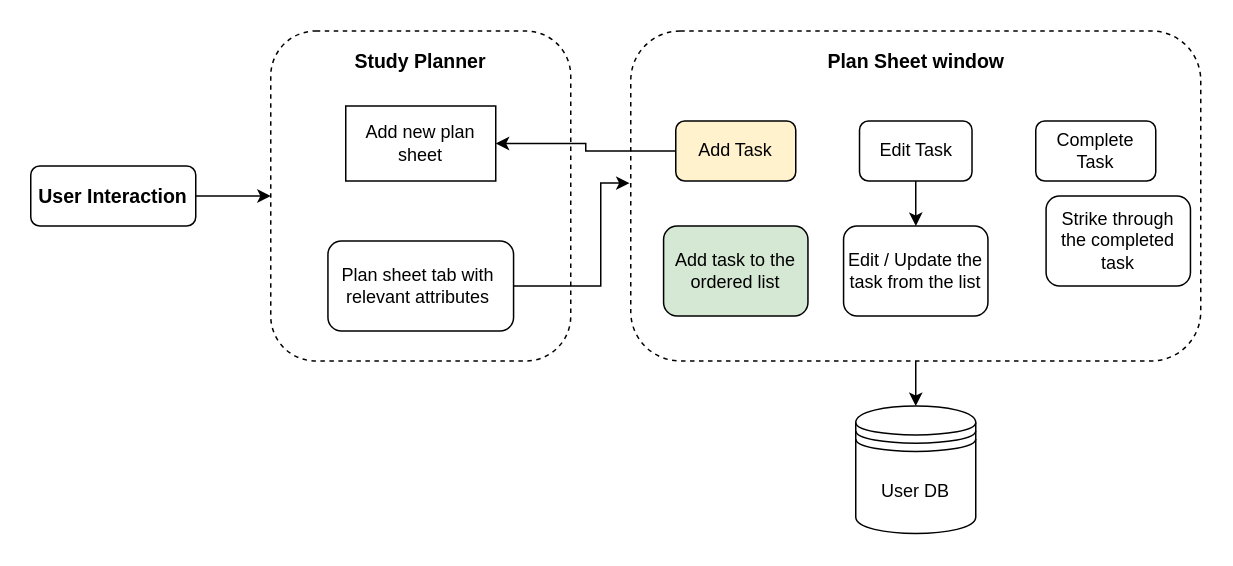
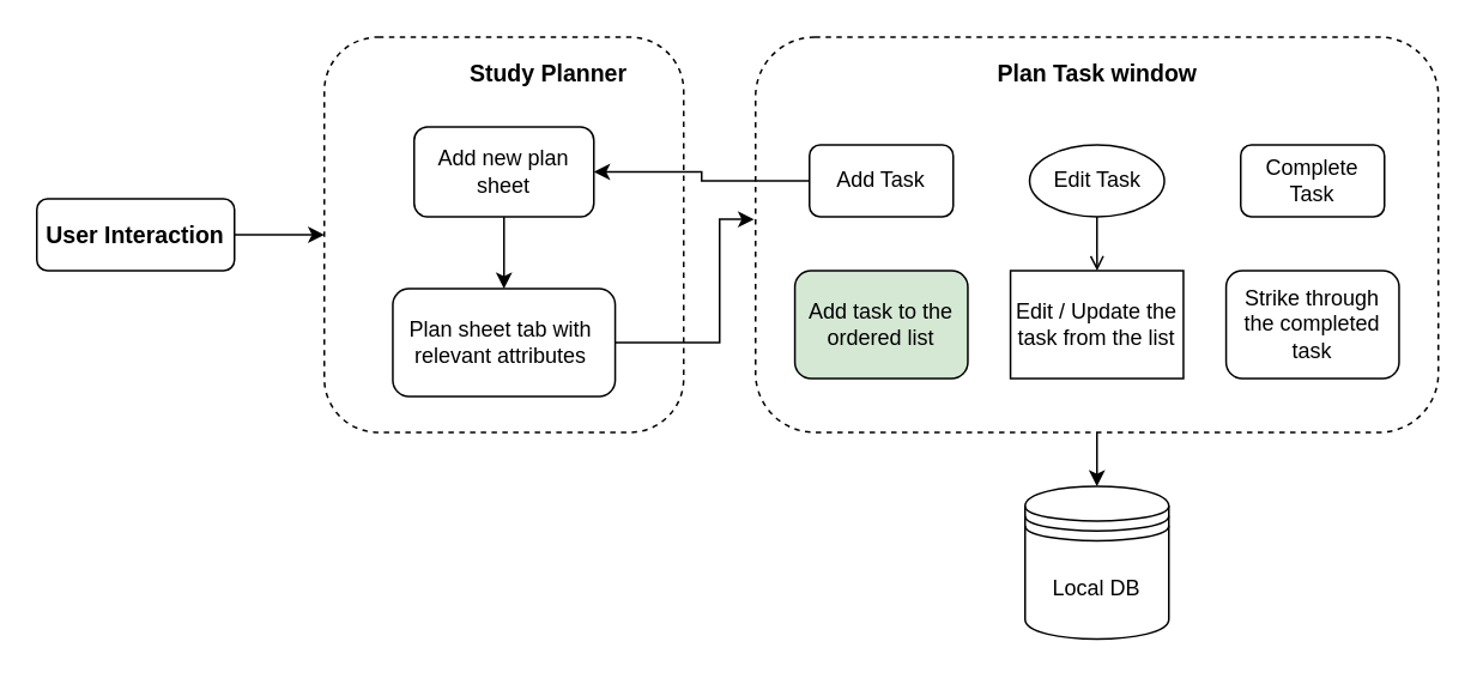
- <mxCell id="3" value="&lt;span style=&quot;font-size: 13px&quot;&gt;&lt;b&gt;Study Planner&lt;/b&gt;&lt;/span&gt;" style="text;html=1;strokeColor=none;fillColor=none;align=center;verticalAlign=middle;whiteSpace=wrap;rounded=0;shadow=0;" vertex="1" parent="1"><mxGeometry x="220.01" y="30" width="119.99" height="20" as="geometry" /></mxCell>
+ <mxCell id="3" value="&lt;span style=&quot;font-size: 13px&quot;&gt;&lt;b&gt;Study Planner&lt;/b&gt;&lt;/span&gt;" style="text;html=1;strokeColor=none;fillColor=none;align=center;verticalAlign=middle;whiteSpace=wrap;rounded=0;shadow=0;" vertex="1" parent="1"><mxGeometry x="245.01" y="30" width="119.99" height="20" as="geometry" /></mxCell>
- <mxCell id="12" value="&lt;b&gt;&lt;font style=&quot;font-size: 13px&quot;&gt;Plan Sheet window&lt;/font&gt;&lt;/b&gt;" style="text;html=1;strokeColor=none;fillColor=none;align=center;verticalAlign=middle;whiteSpace=wrap;rounded=0;" vertex="1" parent="10"><mxGeometry x="127.51" y="10" width="125" height="20" as="geometry" /></mxCell>
+ <mxCell id="12" value="&lt;b&gt;&lt;font style=&quot;font-size: 13px&quot;&gt;Plan Task window&lt;/font&gt;&lt;/b&gt;" style="text;html=1;strokeColor=none;fillColor=none;align=center;verticalAlign=middle;whiteSpace=wrap;rounded=0;" vertex="1" parent="10"><mxGeometry x="127.51" y="10" width="125" height="20" as="geometry" /></mxCell>
- <mxCell id="9" value="Add new plan&lt;br&gt;sheet" style="whiteSpace=wrap;html=1;rounded=0;" vertex="1" parent="1"><mxGeometry x="230" y="70" width="100" height="50" as="geometry" /></mxCell>
+ <mxCell id="9" value="Add new plan&lt;br&gt;sheet" style="rounded=1;whiteSpace=wrap;html=1;" vertex="1" parent="1"><mxGeometry x="230" y="70" width="100" height="50" as="geometry" /></mxCell>
- <mxCell id="13" value="Add Task" style="rounded=1;whiteSpace=wrap;html=1;fillColor=#fff2cc;" vertex="1" parent="10"><mxGeometry x="30.01" y="60" width="80" height="40" as="geometry" /></mxCell>
+ <mxCell id="13" value="Add Task" style="rounded=1;whiteSpace=wrap;html=1;" vertex="1" parent="10"><mxGeometry x="30.01" y="60" width="80" height="40" as="geometry" /></mxCell>
- <mxCell id="14" value="Edit Task" style="rounded=1;whiteSpace=wrap;html=1;" vertex="1" parent="10"><mxGeometry x="152.51" y="60" width="75" height="40" as="geometry" /></mxCell>
+ <mxCell id="14" value="Edit Task" style="ellipse;whiteSpace=wrap;html=1;" vertex="1" parent="10"><mxGeometry x="152.51" y="60" width="75" height="40" as="geometry" /></mxCell>
+ <mxCell id="8" value="" style="edgeStyle=orthogonalEdgeStyle;rounded=0;orthogonalLoop=1;jettySize=auto;html=1;" edge="1" parent="1" source="9" target="5"><mxGeometry relative="1" as="geometry" /></mxCell>
- <mxCell id="19" value="" style="edgeStyle=orthogonalEdgeStyle;rounded=0;orthogonalLoop=1;jettySize=auto;html=1;" edge="1" parent="10" source="14" target="18"><mxGeometry x="-159.99" as="geometry" /></mxCell>
+ <mxCell id="19" value="" style="edgeStyle=orthogonalEdgeStyle;rounded=0;orthogonalLoop=1;jettySize=auto;html=1;endArrow=open;" edge="1" parent="10" source="14" target="18"><mxGeometry x="-159.99" as="geometry" /></mxCell>
- <mxCell id="20" value="Strike through the completed task" style="rounded=1;whiteSpace=wrap;html=1;" vertex="1" parent="10"><mxGeometry x="276.89" y="110" width="96.25" height="60" as="geometry" /></mxCell>
+ <mxCell id="20" value="Strike through the completed task" style="rounded=1;whiteSpace=wrap;html=1;" vertex="1" parent="10"><mxGeometry x="261.89" y="130" width="96.25" height="60" as="geometry" /></mxCell>
- <mxCell id="18" value="Edit / Update the task from the list" style="rounded=1;whiteSpace=wrap;html=1;" vertex="1" parent="10"><mxGeometry x="141.88" y="130" width="96.25" height="60" as="geometry" /></mxCell>
+ <mxCell id="18" value="Edit / Update the task from the list" style="whiteSpace=wrap;html=1;rounded=0;" vertex="1" parent="10"><mxGeometry x="141.88" y="130" width="96.25" height="60" as="geometry" /></mxCell>
- <mxCell id="21" value="User DB" style="shape=datastore;whiteSpace=wrap;html=1;" vertex="1" parent="1"><mxGeometry x="570" y="270" width="80" height="85" as="geometry" /></mxCell>
+ <mxCell id="21" value="Local DB" style="shape=datastore;whiteSpace=wrap;html=1;" vertex="1" parent="1"><mxGeometry x="570" y="270" width="80" height="85" as="geometry" /></mxCell>
